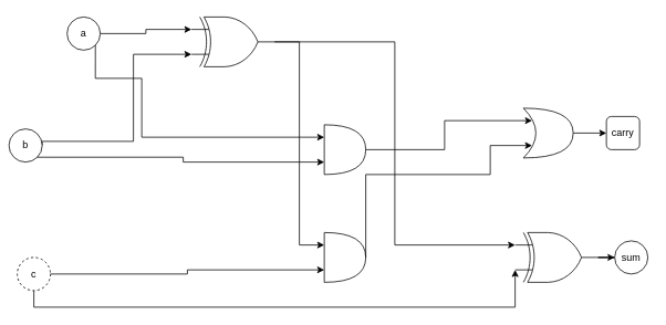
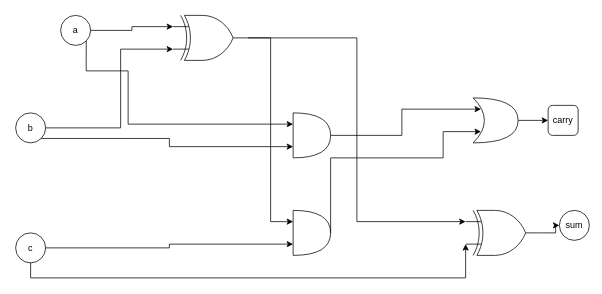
- <mxCell id="14" value="b" style="ellipse;whiteSpace=wrap;html=1;" vertex="1" parent="1"><mxGeometry x="10" y="155" width="40" height="40" as="geometry" /></mxCell>
+ <mxCell id="14" value="b" style="ellipse;whiteSpace=wrap;html=1;" vertex="1" parent="1"><mxGeometry x="20" y="150" width="40" height="40" as="geometry" /></mxCell>
- <mxCell id="17" value="sum" style="ellipse;whiteSpace=wrap;html=1;aspect=fixed;" vertex="1" parent="1"><mxGeometry x="740" y="290" width="40" height="40" as="geometry" /></mxCell>
+ <mxCell id="17" value="sum" style="ellipse;whiteSpace=wrap;html=1;aspect=fixed;" vertex="1" parent="1"><mxGeometry x="745" y="280" width="40" height="40" as="geometry" /></mxCell>
- <mxCell id="15" value="c" style="ellipse;whiteSpace=wrap;html=1;dashed=1;" vertex="1" parent="1"><mxGeometry x="20" y="310" width="40" height="40" as="geometry" /></mxCell>
+ <mxCell id="15" value="c" style="ellipse;whiteSpace=wrap;html=1;" vertex="1" parent="1"><mxGeometry x="20" y="310" width="40" height="40" as="geometry" /></mxCell>
